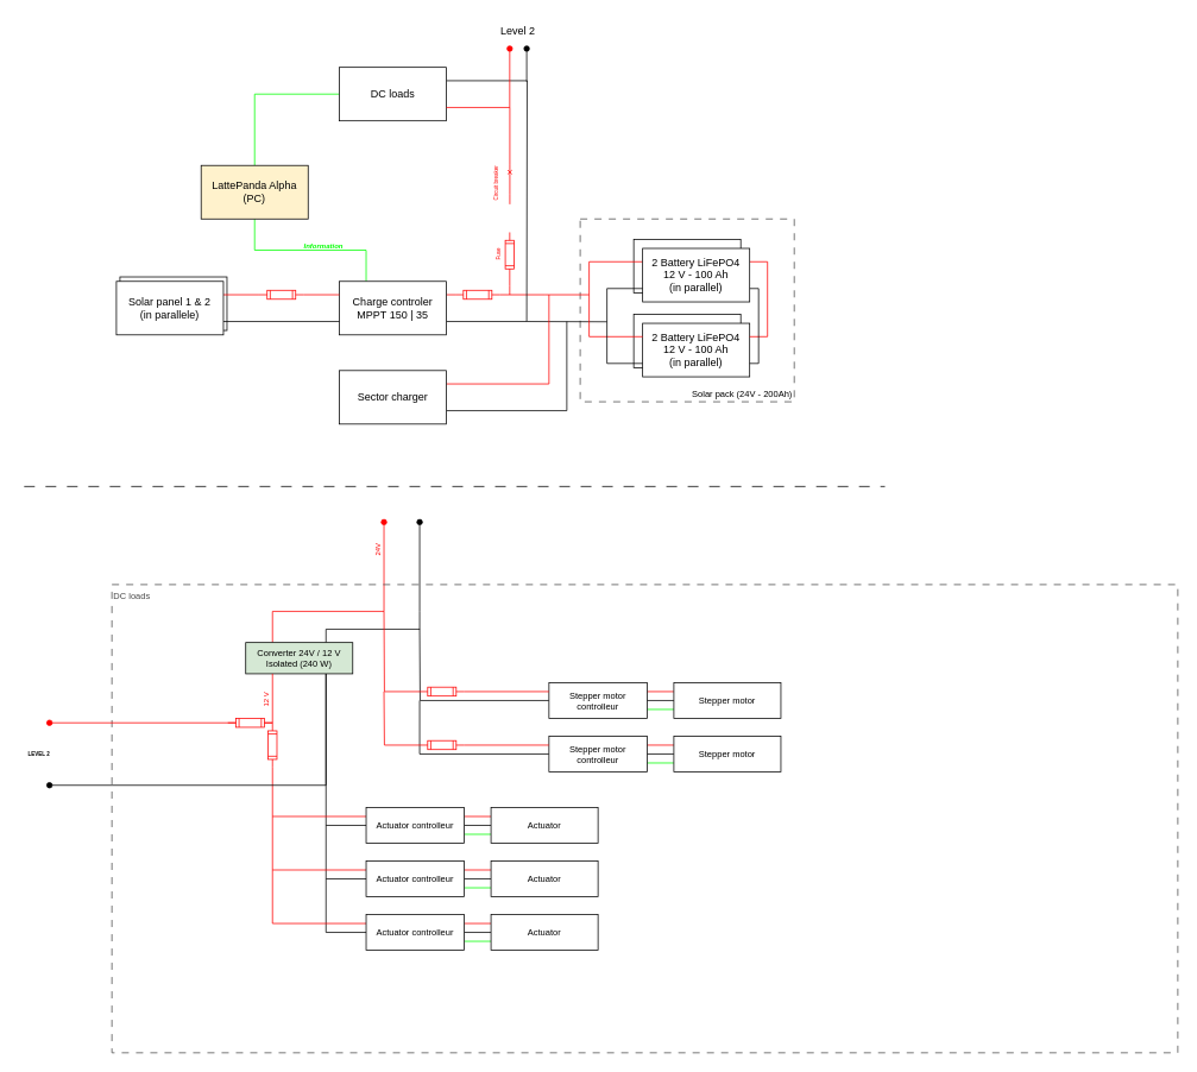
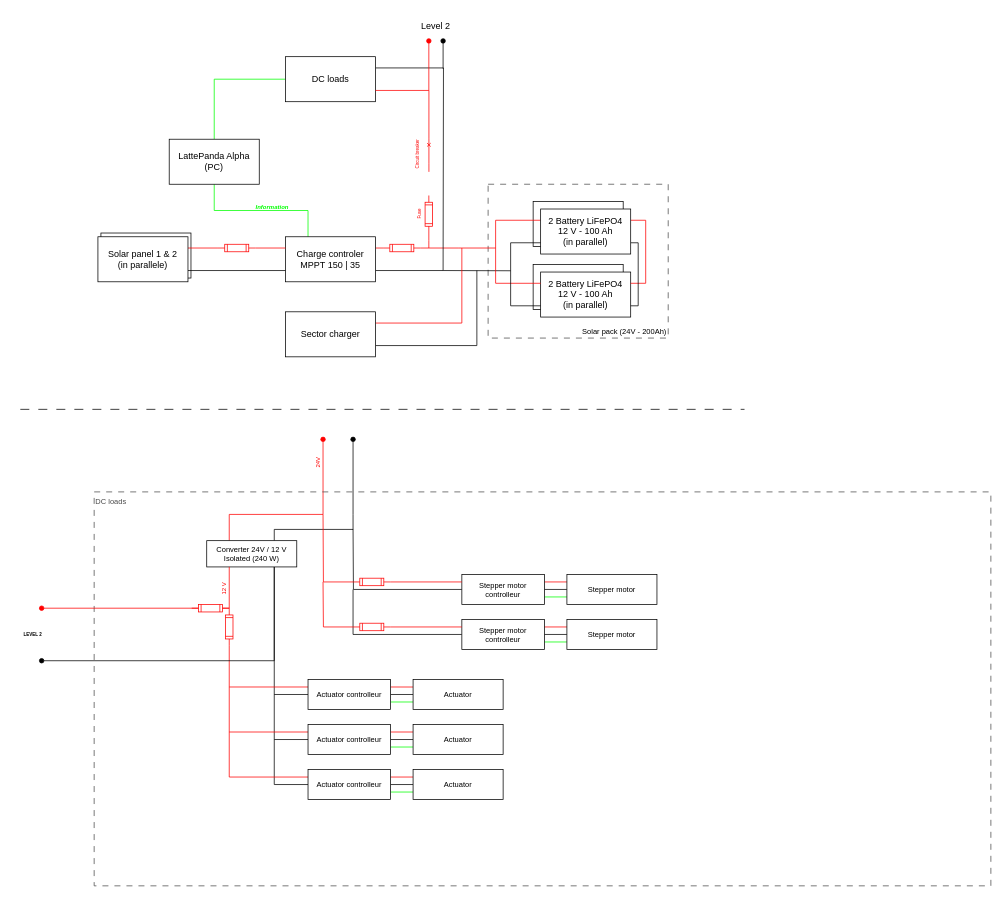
- <mxCell id="6" value="LattePanda Alpha (PC)" style="rounded=0;whiteSpace=wrap;html=1;fillColor=#fff2cc;" parent="1" vertex="1"><mxGeometry x="225" y="185" width="120" height="60" as="geometry" /></mxCell>
+ <mxCell id="6" value="LattePanda Alpha (PC)" style="rounded=0;whiteSpace=wrap;html=1;" parent="1" vertex="1"><mxGeometry x="225" y="185" width="120" height="60" as="geometry" /></mxCell>
- <mxCell id="45" value="Converter 24V / 12 V&lt;br&gt;Isolated (240 W)" style="rounded=0;whiteSpace=wrap;html=1;fontSize=10;fillColor=#d5e8d4;" parent="1" vertex="1"><mxGeometry x="275" y="720" width="120" height="35" as="geometry" /></mxCell>
+ <mxCell id="45" value="Converter 24V / 12 V&lt;br&gt;Isolated (240 W)" style="rounded=0;whiteSpace=wrap;html=1;fontSize=10;" parent="1" vertex="1"><mxGeometry x="275" y="720" width="120" height="35" as="geometry" /></mxCell>
